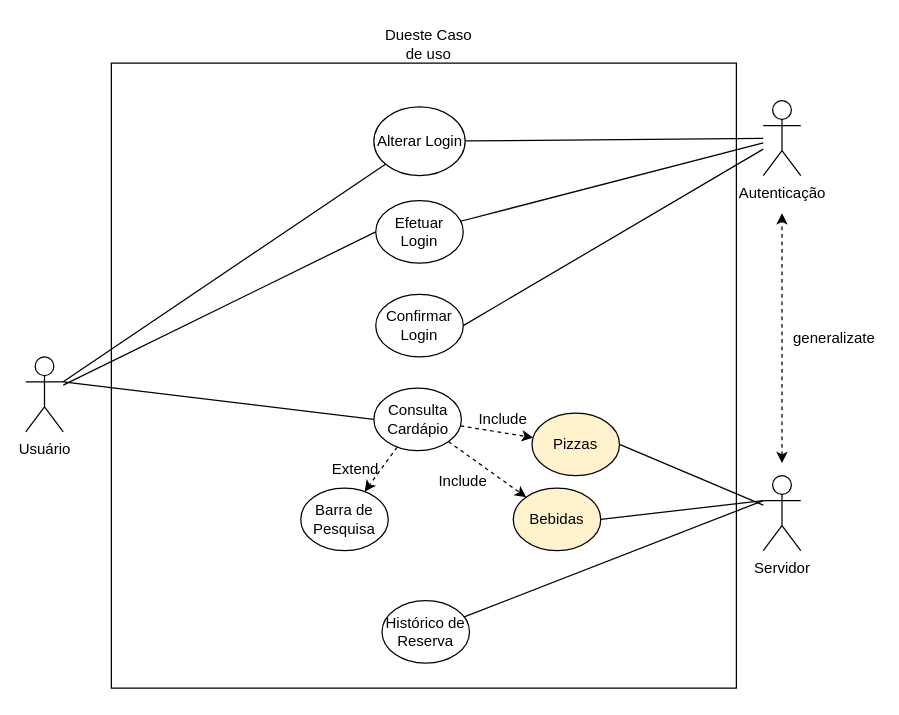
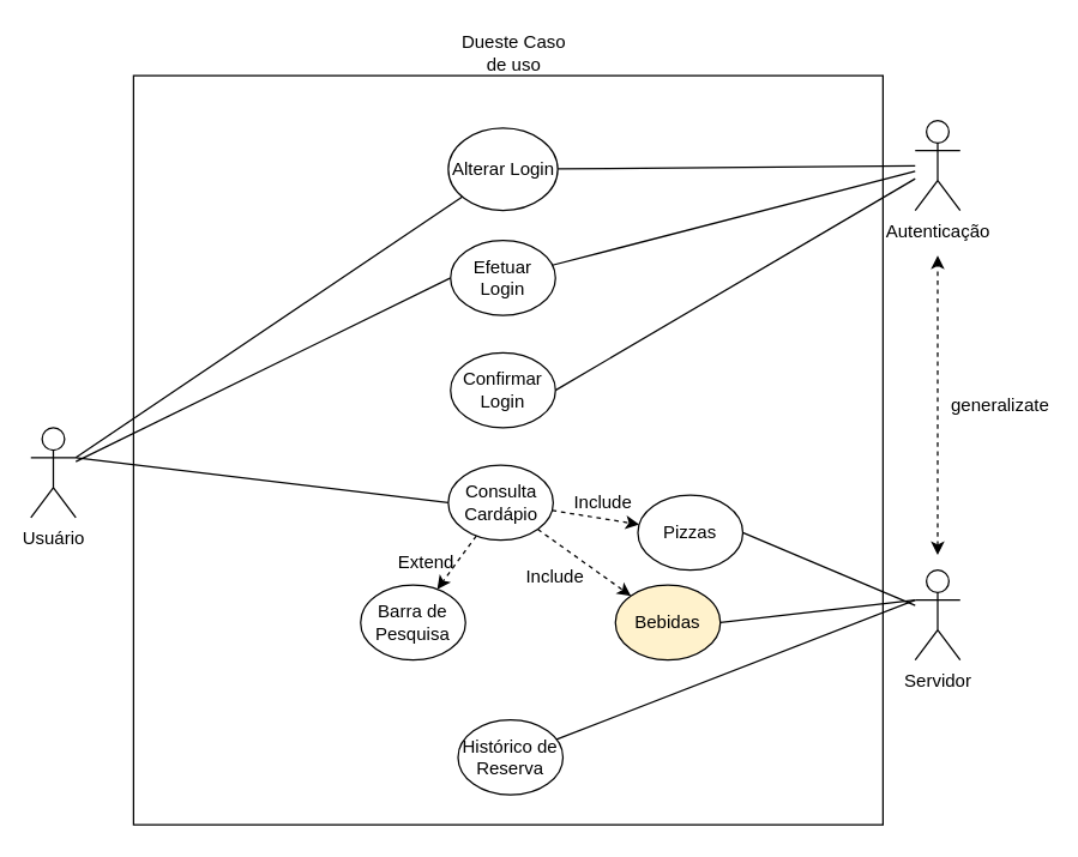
- <mxCell id="27" value="Pizzas" style="ellipse;whiteSpace=wrap;html=1;fillColor=#fff2cc;" vertex="1" parent="1"><mxGeometry x="425" y="330" width="70" height="50" as="geometry" /></mxCell>
+ <mxCell id="27" value="Pizzas" style="ellipse;whiteSpace=wrap;html=1;" vertex="1" parent="1"><mxGeometry x="425" y="330" width="70" height="50" as="geometry" /></mxCell>
